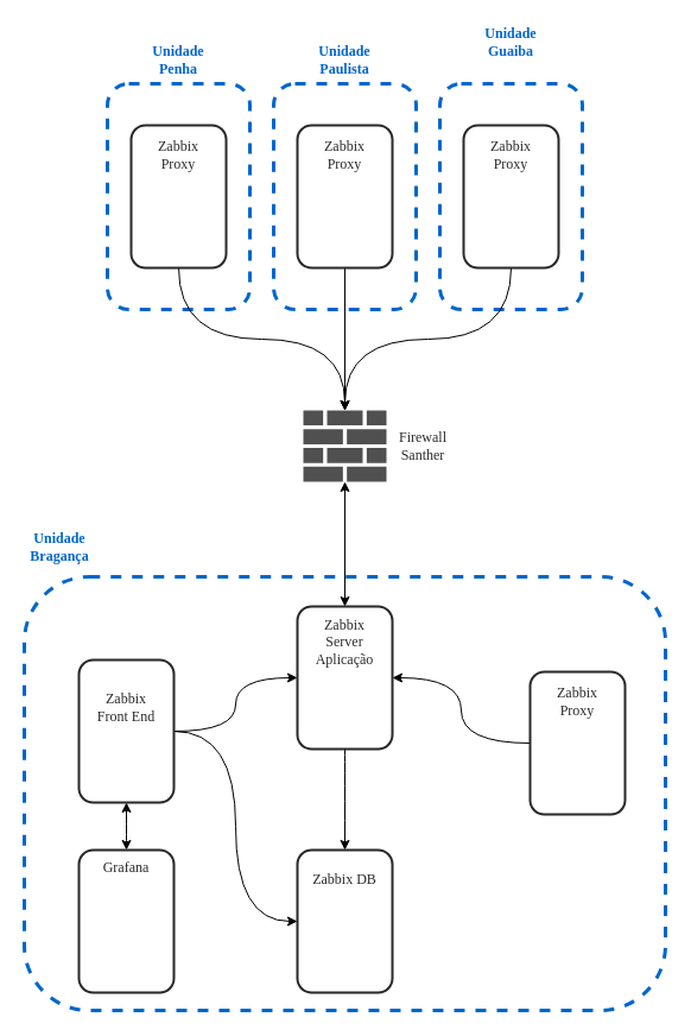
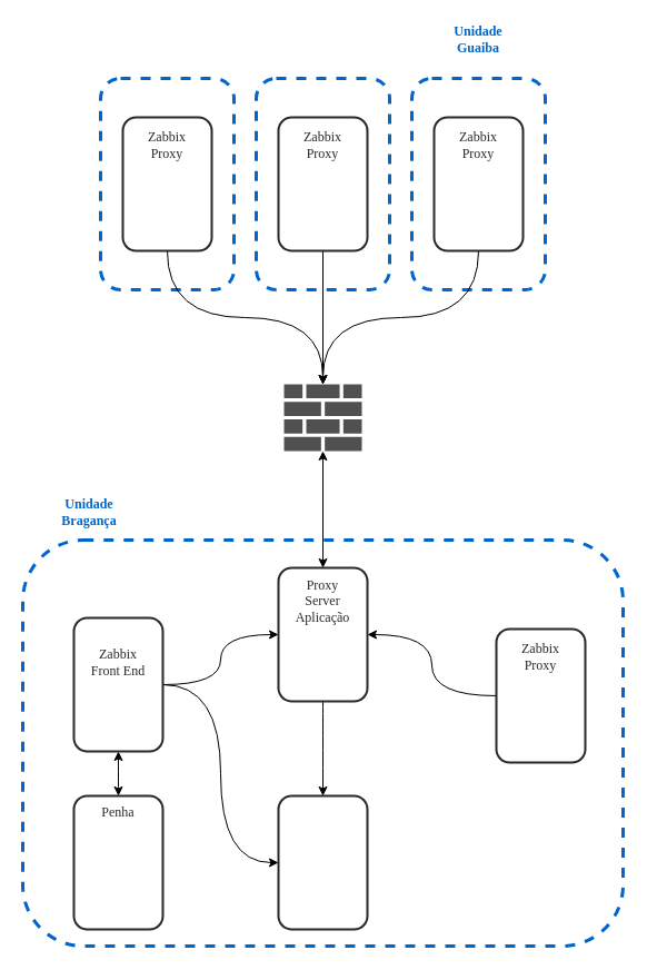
- <mxCell id="25" value="&lt;font face=&quot;DM Sans&quot; color=&quot;#0066cc&quot;&gt;&lt;b&gt;Unidade Penha&lt;br&gt;&lt;/b&gt;&lt;/font&gt;" style="text;html=1;strokeColor=none;fillColor=none;align=center;verticalAlign=middle;whiteSpace=wrap;rounded=0;" parent="1" vertex="1"><mxGeometry x="120" y="35" width="60" height="30" as="geometry" /></mxCell>
- <mxCell id="27" value="&lt;font face=&quot;DM Sans&quot; color=&quot;#0066cc&quot;&gt;&lt;b&gt;Unidade Paulista&lt;br&gt;&lt;/b&gt;&lt;/font&gt;" style="text;html=1;strokeColor=none;fillColor=none;align=center;verticalAlign=middle;whiteSpace=wrap;rounded=0;" parent="1" vertex="1"><mxGeometry x="260" y="35" width="60" height="30" as="geometry" /></mxCell>
- <mxCell id="34" value="&lt;font face=&quot;REM&quot; color=&quot;#292929&quot;&gt;Firewall Santher&lt;br&gt;&lt;/font&gt;" style="text;html=1;strokeColor=none;fillColor=none;align=center;verticalAlign=middle;whiteSpace=wrap;rounded=0;" parent="1" vertex="1"><mxGeometry x="326" y="360" width="60" height="30" as="geometry" /></mxCell>
- <mxCell id="21" value="&lt;font data-font-src=&quot;https://fonts.googleapis.com/css?family=DM+Sans&quot; face=&quot;DM Sans&quot; color=&quot;#0066cc&quot;&gt;&lt;b&gt;Unidade Bragança&lt;/b&gt;&lt;/font&gt;" style="text;html=1;strokeColor=none;fillColor=none;align=center;verticalAlign=middle;whiteSpace=wrap;rounded=0;" parent="1" vertex="1"><mxGeometry x="20" y="445" width="60" height="30" as="geometry" /></mxCell>
+ <mxCell id="21" value="&lt;font data-font-src=&quot;https://fonts.googleapis.com/css?family=DM+Sans&quot; face=&quot;DM Sans&quot; color=&quot;#0066cc&quot;&gt;&lt;b&gt;Unidade Bragança&lt;/b&gt;&lt;/font&gt;" style="text;html=1;strokeColor=none;fillColor=none;align=center;verticalAlign=middle;whiteSpace=wrap;rounded=0;" parent="1" vertex="1"><mxGeometry x="50" y="445" width="60" height="30" as="geometry" /></mxCell>
- <mxCell id="14" value="&lt;font face=&quot;REM&quot; color=&quot;#292929&quot;&gt;Zabbix Server&lt;br&gt;Aplicação&lt;br&gt;&lt;/font&gt;" style="text;html=1;strokeColor=none;fillColor=none;align=center;verticalAlign=middle;whiteSpace=wrap;rounded=0;" parent="1" vertex="1"><mxGeometry x="260" y="525" width="60" height="30" as="geometry" /></mxCell>
+ <mxCell id="14" value="&lt;font face=&quot;REM&quot; color=&quot;#292929&quot;&gt;Proxy Server&lt;br&gt;Aplicação&lt;br&gt;&lt;/font&gt;" style="text;html=1;strokeColor=none;fillColor=none;align=center;verticalAlign=middle;whiteSpace=wrap;rounded=0;" parent="1" vertex="1"><mxGeometry x="260" y="525" width="60" height="30" as="geometry" /></mxCell>
- <mxCell id="13" value="&lt;font data-font-src=&quot;https://fonts.googleapis.com/css?family=REM&quot; face=&quot;REM&quot; color=&quot;#292929&quot;&gt;Grafana&lt;/font&gt;" style="text;html=1;strokeColor=none;fillColor=none;align=center;verticalAlign=middle;whiteSpace=wrap;rounded=0;" parent="1" vertex="1"><mxGeometry x="76" y="715" width="60" height="30" as="geometry" /></mxCell>
+ <mxCell id="13" value="&lt;font data-font-src=&quot;https://fonts.googleapis.com/css?family=REM&quot; face=&quot;REM&quot; color=&quot;#292929&quot;&gt;Penha&lt;/font&gt;" style="text;html=1;strokeColor=none;fillColor=none;align=center;verticalAlign=middle;whiteSpace=wrap;rounded=0;" parent="1" vertex="1"><mxGeometry x="76" y="715" width="60" height="30" as="geometry" /></mxCell>
- <mxCell id="15" value="&lt;font face=&quot;REM&quot; color=&quot;#292929&quot;&gt;Zabbix DB&lt;br&gt;&lt;/font&gt;" style="text;html=1;strokeColor=none;fillColor=none;align=center;verticalAlign=middle;whiteSpace=wrap;rounded=0;" parent="1" vertex="1"><mxGeometry x="260" y="725" width="60" height="30" as="geometry" /></mxCell>
